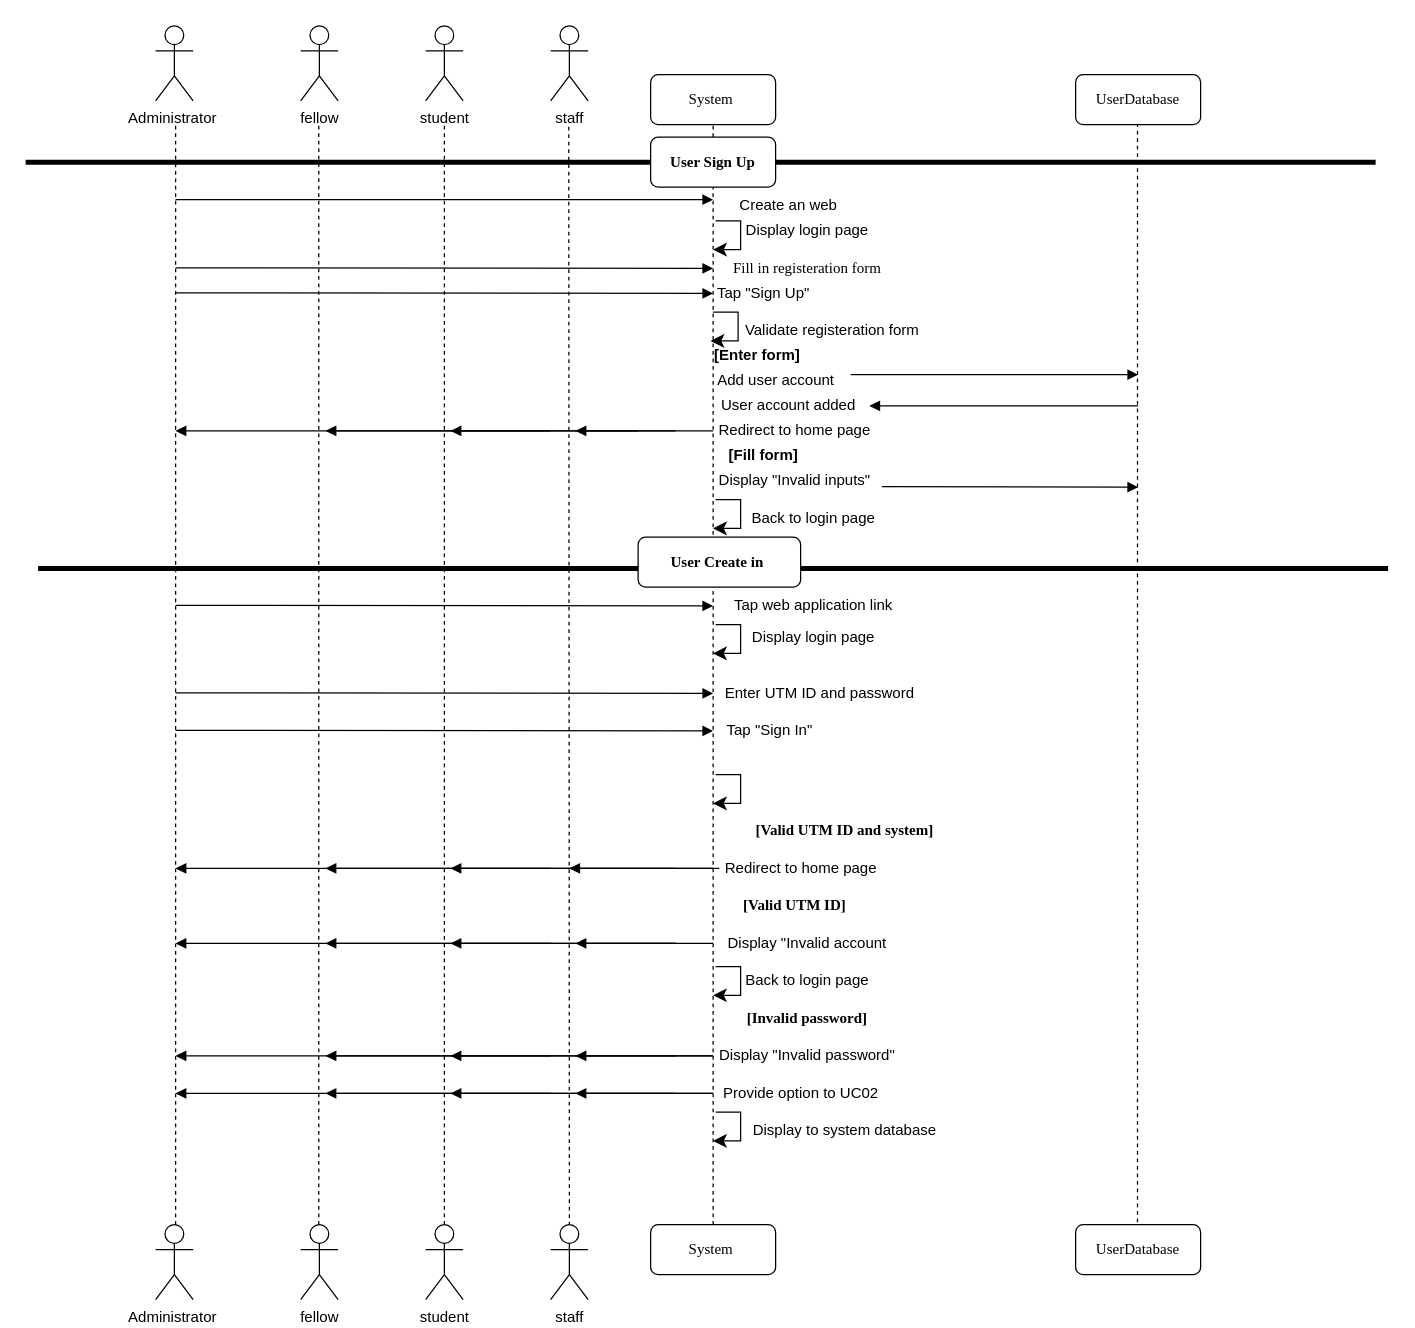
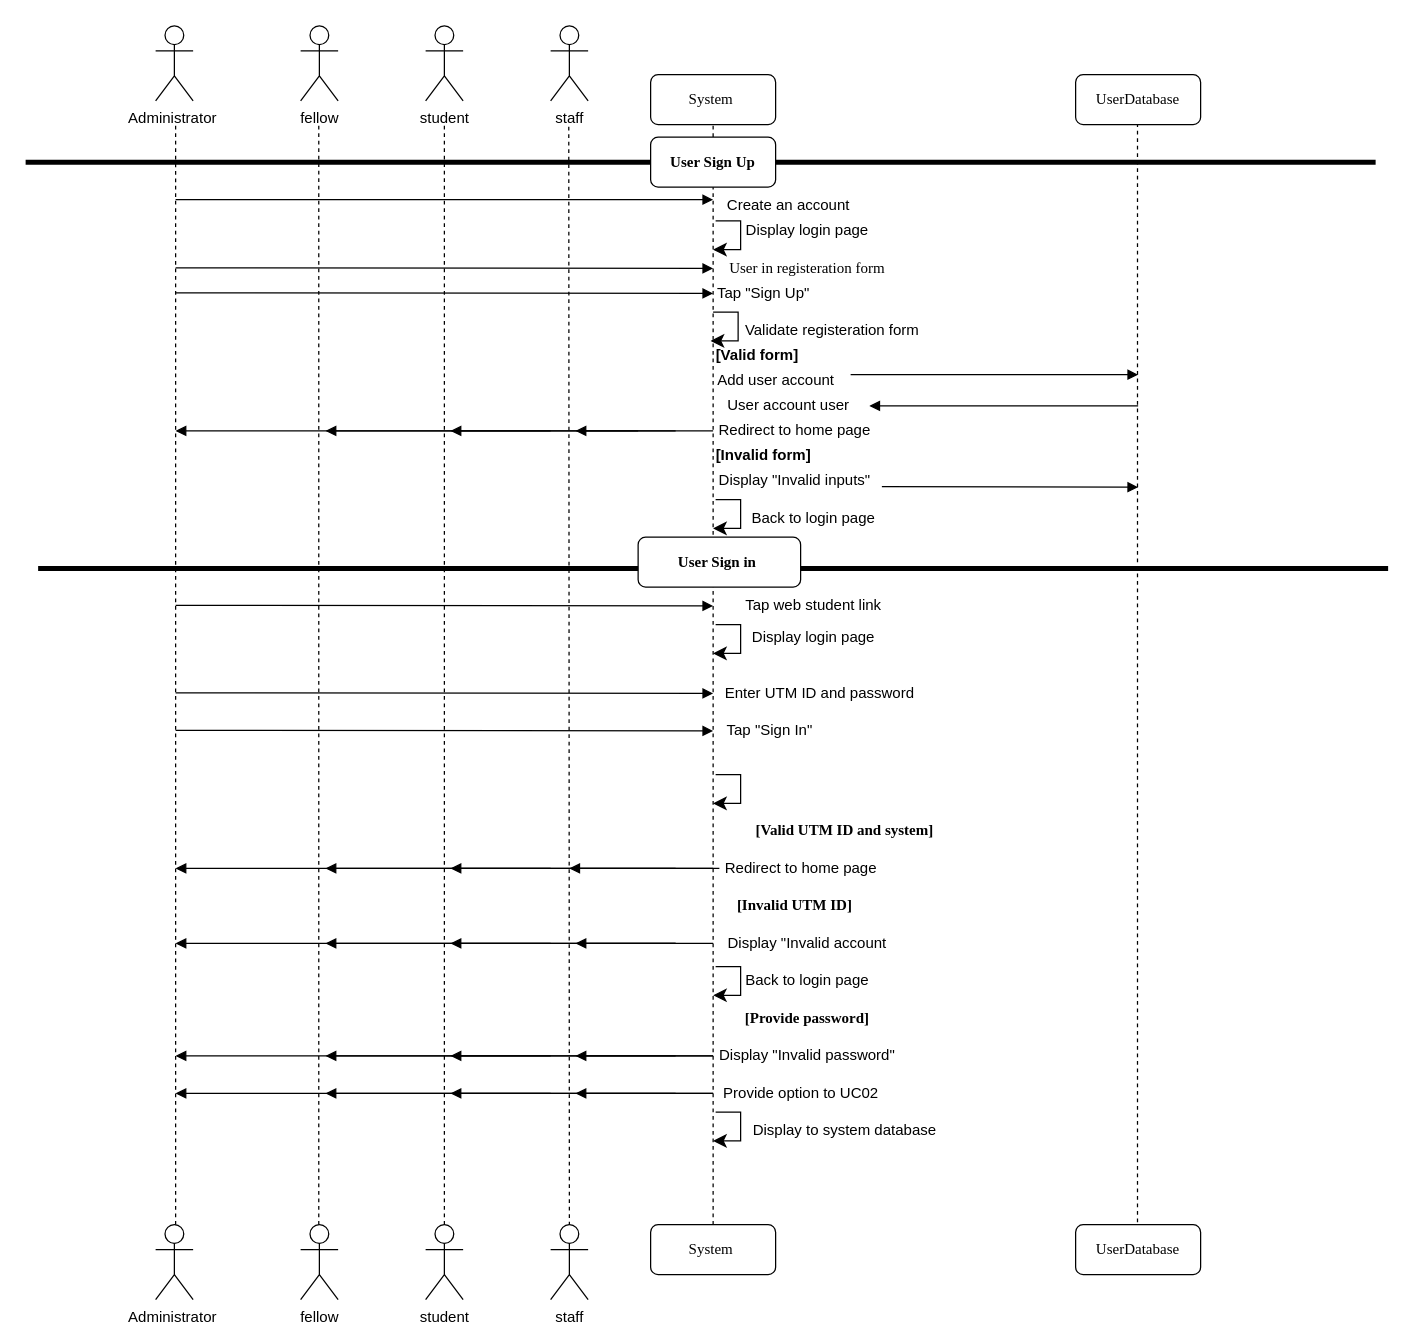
- <mxCell id="17" value="Create an web" style="text;html=1;align=center;verticalAlign=middle;resizable=0;points=[];autosize=1;strokeColor=none;fillColor=none;" vertex="1" parent="1"><mxGeometry x="570" y="149" width="120" height="30" as="geometry" /></mxCell>
+ <mxCell id="17" value="Create an account" style="text;html=1;align=center;verticalAlign=middle;resizable=0;points=[];autosize=1;strokeColor=none;fillColor=none;" vertex="1" parent="1"><mxGeometry x="570" y="149" width="120" height="30" as="geometry" /></mxCell>
- <mxCell id="19" value="&lt;font style=&quot;&quot; face=&quot;Verdana&quot;&gt;Fill in registeration form&lt;/font&gt;" style="text;html=1;align=center;verticalAlign=middle;resizable=0;points=[];autosize=1;strokeColor=none;fillColor=none;" vertex="1" parent="1"><mxGeometry x="560" y="199" width="170" height="30" as="geometry" /></mxCell>
+ <mxCell id="19" value="&lt;font style=&quot;&quot; face=&quot;Verdana&quot;&gt;User in registeration form&lt;/font&gt;" style="text;html=1;align=center;verticalAlign=middle;resizable=0;points=[];autosize=1;strokeColor=none;fillColor=none;" vertex="1" parent="1"><mxGeometry x="560" y="199" width="170" height="30" as="geometry" /></mxCell>
- <mxCell id="21" value="&lt;b&gt;[Enter form]&lt;/b&gt;" style="text;html=1;align=center;verticalAlign=middle;resizable=0;points=[];autosize=1;strokeColor=none;fillColor=none;" vertex="1" parent="1"><mxGeometry x="560" y="269" width="90" height="30" as="geometry" /></mxCell>
+ <mxCell id="21" value="&lt;b&gt;[Valid form]&lt;/b&gt;" style="text;html=1;align=center;verticalAlign=middle;resizable=0;points=[];autosize=1;strokeColor=none;fillColor=none;" vertex="1" parent="1"><mxGeometry x="560" y="269" width="90" height="30" as="geometry" /></mxCell>
- <mxCell id="22" value="User account added" style="text;html=1;align=center;verticalAlign=middle;resizable=0;points=[];autosize=1;strokeColor=none;fillColor=none;" vertex="1" parent="1"><mxGeometry x="565" y="309" width="130" height="30" as="geometry" /></mxCell>
+ <mxCell id="22" value="User account user" style="text;html=1;align=center;verticalAlign=middle;resizable=0;points=[];autosize=1;strokeColor=none;fillColor=none;" vertex="1" parent="1"><mxGeometry x="565" y="309" width="130" height="30" as="geometry" /></mxCell>
- <mxCell id="53" value="&lt;b&gt;[Fill form]&lt;/b&gt;" style="text;html=1;align=center;verticalAlign=middle;resizable=0;points=[];autosize=1;strokeColor=none;fillColor=none;" vertex="1" parent="1"><mxGeometry x="560" y="349" width="100" height="30" as="geometry" /></mxCell>
+ <mxCell id="53" value="&lt;b&gt;[Invalid form]&lt;/b&gt;" style="text;html=1;align=center;verticalAlign=middle;resizable=0;points=[];autosize=1;strokeColor=none;fillColor=none;" vertex="1" parent="1"><mxGeometry x="560" y="349" width="100" height="30" as="geometry" /></mxCell>
- <mxCell id="24" value="&lt;b&gt;User Create in&amp;nbsp;&lt;/b&gt;" style="shape=umlLifeline;perimeter=lifelinePerimeter;whiteSpace=wrap;html=1;container=1;collapsible=0;recursiveResize=0;outlineConnect=0;rounded=1;shadow=0;comic=0;labelBackgroundColor=none;strokeWidth=1;fontFamily=Verdana;fontSize=12;align=center;" vertex="1" parent="1"><mxGeometry x="510" y="429" width="130" height="40" as="geometry" /></mxCell>
+ <mxCell id="24" value="&lt;b&gt;User Sign in&amp;nbsp;&lt;/b&gt;" style="shape=umlLifeline;perimeter=lifelinePerimeter;whiteSpace=wrap;html=1;container=1;collapsible=0;recursiveResize=0;outlineConnect=0;rounded=1;shadow=0;comic=0;labelBackgroundColor=none;strokeWidth=1;fontFamily=Verdana;fontSize=12;align=center;" vertex="1" parent="1"><mxGeometry x="510" y="429" width="130" height="40" as="geometry" /></mxCell>
- <mxCell id="25" value="Tap web application link" style="text;html=1;align=center;verticalAlign=middle;resizable=0;points=[];autosize=1;strokeColor=none;fillColor=none;" vertex="1" parent="1"><mxGeometry x="575" y="469" width="150" height="30" as="geometry" /></mxCell>
+ <mxCell id="25" value="Tap web student link" style="text;html=1;align=center;verticalAlign=middle;resizable=0;points=[];autosize=1;strokeColor=none;fillColor=none;" vertex="1" parent="1"><mxGeometry x="575" y="469" width="150" height="30" as="geometry" /></mxCell>
- <mxCell id="57" value="&lt;b&gt;&lt;font face=&quot;Verdana&quot;&gt;[Valid UTM ID]&lt;/font&gt;&lt;/b&gt;" style="text;html=1;align=center;verticalAlign=middle;resizable=0;points=[];autosize=1;strokeColor=none;fillColor=none;" vertex="1" parent="1"><mxGeometry x="565" y="709" width="140" height="30" as="geometry" /></mxCell>
+ <mxCell id="57" value="&lt;b&gt;&lt;font face=&quot;Verdana&quot;&gt;[Invalid UTM ID]&lt;/font&gt;&lt;/b&gt;" style="text;html=1;align=center;verticalAlign=middle;resizable=0;points=[];autosize=1;strokeColor=none;fillColor=none;" vertex="1" parent="1"><mxGeometry x="565" y="709" width="140" height="30" as="geometry" /></mxCell>
- <mxCell id="33" value="&lt;b&gt;&lt;font face=&quot;Verdana&quot;&gt;[Invalid password]&lt;/font&gt;&lt;/b&gt;" style="text;html=1;align=center;verticalAlign=middle;resizable=0;points=[];autosize=1;strokeColor=none;fillColor=none;" vertex="1" parent="1"><mxGeometry x="570" y="799" width="150" height="30" as="geometry" /></mxCell>
+ <mxCell id="33" value="&lt;b&gt;&lt;font face=&quot;Verdana&quot;&gt;[Provide password]&lt;/font&gt;&lt;/b&gt;" style="text;html=1;align=center;verticalAlign=middle;resizable=0;points=[];autosize=1;strokeColor=none;fillColor=none;" vertex="1" parent="1"><mxGeometry x="570" y="799" width="150" height="30" as="geometry" /></mxCell>
